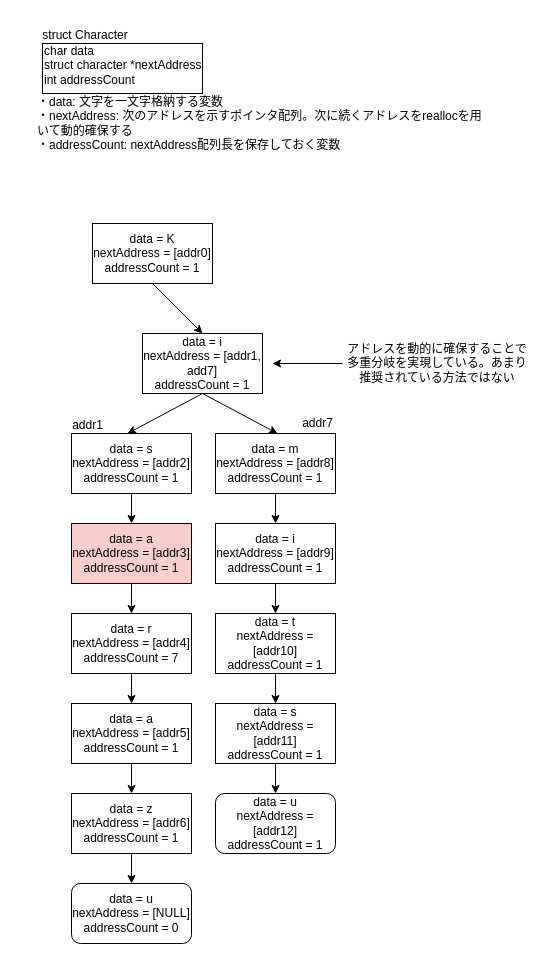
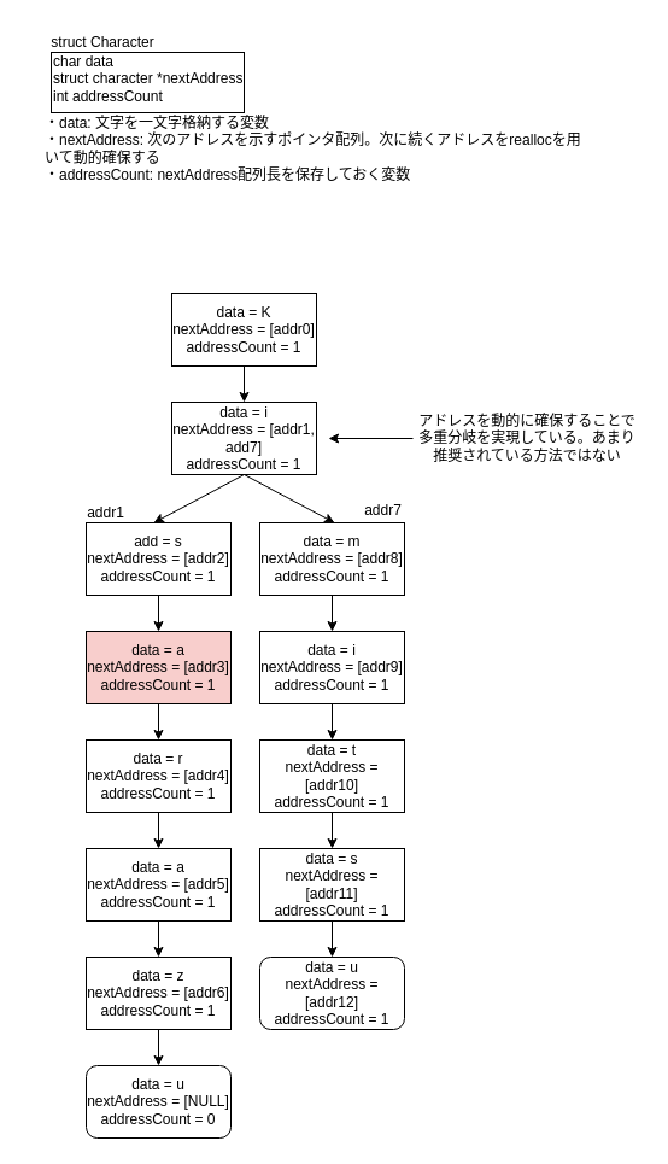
- <mxCell id="6" value="data = K&lt;br&gt;nextAddress = [addr0]&lt;br&gt;addressCount = 1" style="rounded=0;whiteSpace=wrap;html=1;" vertex="1" parent="1"><mxGeometry x="92" y="223" width="120" height="60" as="geometry" /></mxCell>
+ <mxCell id="6" value="data = K&lt;br&gt;nextAddress = [addr0]&lt;br&gt;addressCount = 1" style="rounded=0;whiteSpace=wrap;html=1;" vertex="1" parent="1"><mxGeometry x="142" y="243" width="120" height="60" as="geometry" /></mxCell>
- <mxCell id="12" value="data = s&lt;br&gt;nextAddress = [addr2]&lt;br&gt;addressCount = 1" style="rounded=0;whiteSpace=wrap;html=1;" vertex="1" parent="1"><mxGeometry x="71" y="433" width="120" height="60" as="geometry" /></mxCell>
+ <mxCell id="12" value="add = s&lt;br&gt;nextAddress = [addr2]&lt;br&gt;addressCount = 1" style="rounded=0;whiteSpace=wrap;html=1;" vertex="1" parent="1"><mxGeometry x="71" y="433" width="120" height="60" as="geometry" /></mxCell>
- <mxCell id="17" value="data = r&lt;br&gt;nextAddress = [addr4]&lt;br&gt;addressCount = 7" style="rounded=0;whiteSpace=wrap;html=1;" vertex="1" parent="1"><mxGeometry x="71" y="613" width="120" height="60" as="geometry" /></mxCell>
+ <mxCell id="17" value="data = r&lt;br&gt;nextAddress = [addr4]&lt;br&gt;addressCount = 1" style="rounded=0;whiteSpace=wrap;html=1;" vertex="1" parent="1"><mxGeometry x="71" y="613" width="120" height="60" as="geometry" /></mxCell>
